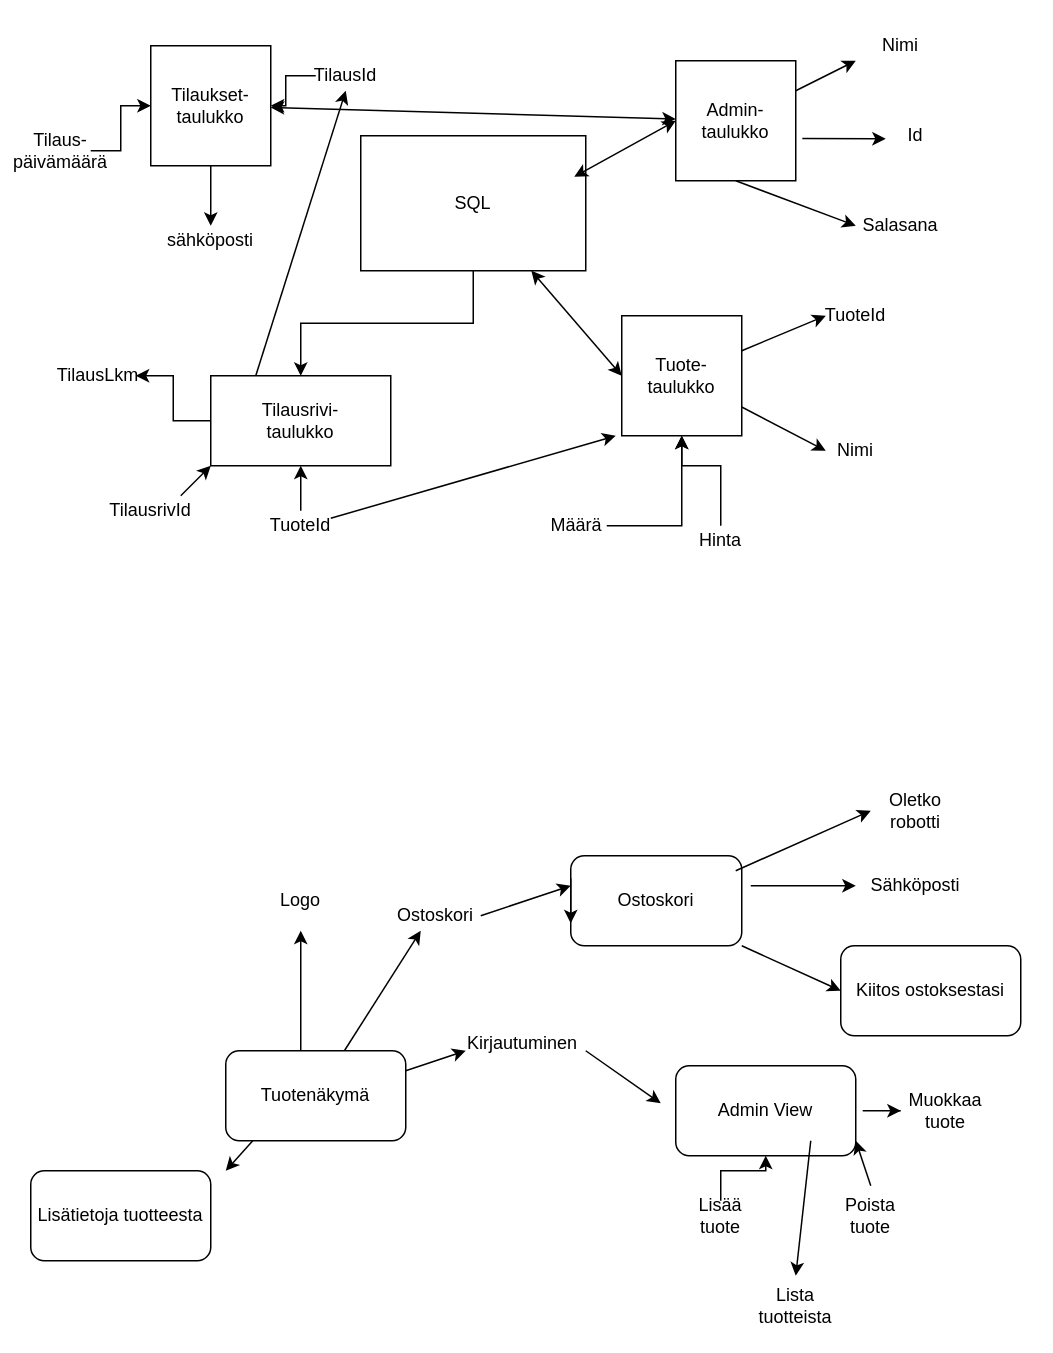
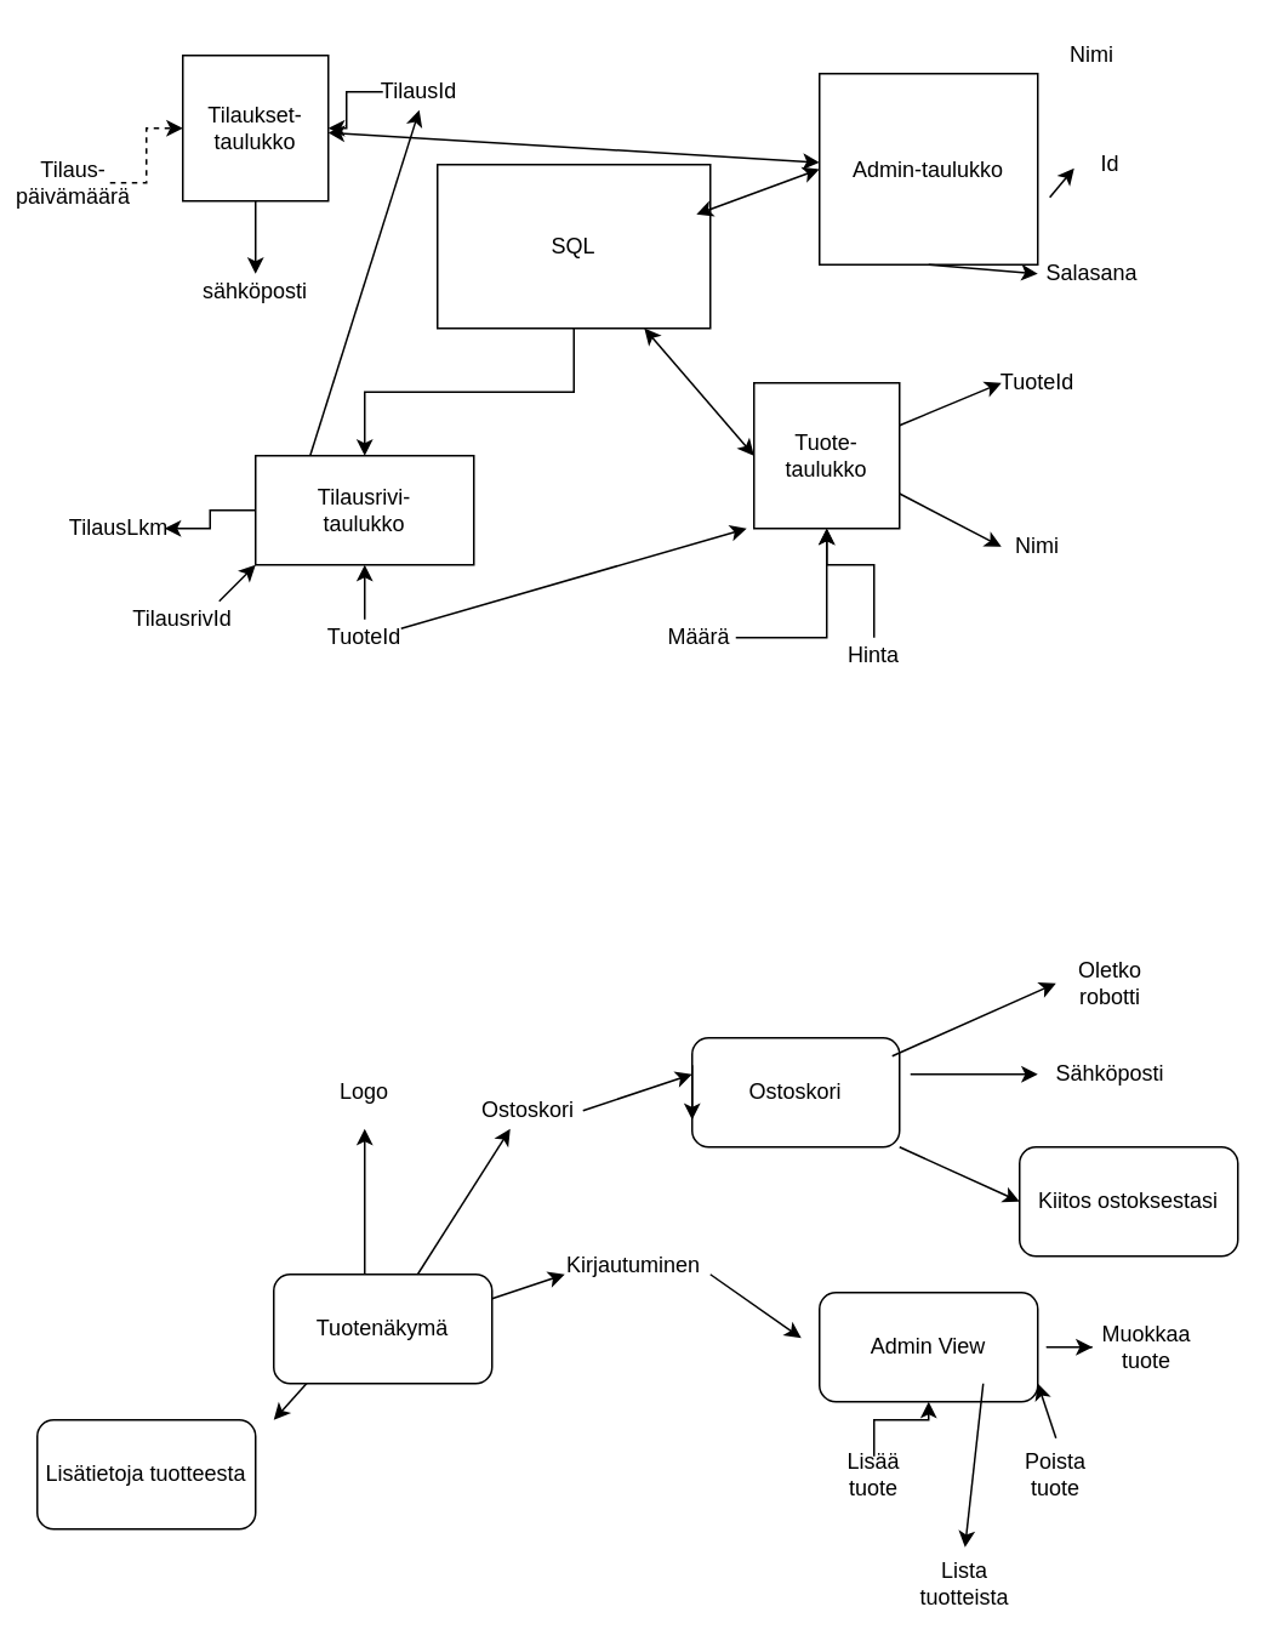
- <mxCell id="5" value="Admin-taulukko" style="whiteSpace=wrap;html=1;aspect=fixed;" parent="1" vertex="1"><mxGeometry x="450" y="40" width="80" height="80" as="geometry" /></mxCell>
+ <mxCell id="5" value="Admin-taulukko" style="whiteSpace=wrap;html=1;aspect=fixed;" parent="1" vertex="1"><mxGeometry x="450" y="40" width="120" height="105" as="geometry" /></mxCell>
- <mxCell id="56" value="" style="edgeStyle=orthogonalEdgeStyle;rounded=0;orthogonalLoop=1;jettySize=auto;html=1;" parent="1" source="57" target="9" edge="1"><mxGeometry relative="1" as="geometry" /></mxCell>
+ <mxCell id="56" value="" style="edgeStyle=orthogonalEdgeStyle;rounded=0;orthogonalLoop=1;jettySize=auto;html=1;dashed=1;" parent="1" source="57" target="9" edge="1"><mxGeometry relative="1" as="geometry" /></mxCell>
- <mxCell id="65" value="TilausLkm" style="text;html=1;strokeColor=none;fillColor=none;align=center;verticalAlign=middle;whiteSpace=wrap;rounded=0;" parent="1" vertex="1"><mxGeometry x="40" y="240" width="50" height="20" as="geometry" /></mxCell>
+ <mxCell id="65" value="TilausLkm" style="text;html=1;strokeColor=none;fillColor=none;align=center;verticalAlign=middle;whiteSpace=wrap;rounded=0;" parent="1" vertex="1"><mxGeometry x="40" y="280" width="50" height="20" as="geometry" /></mxCell>
